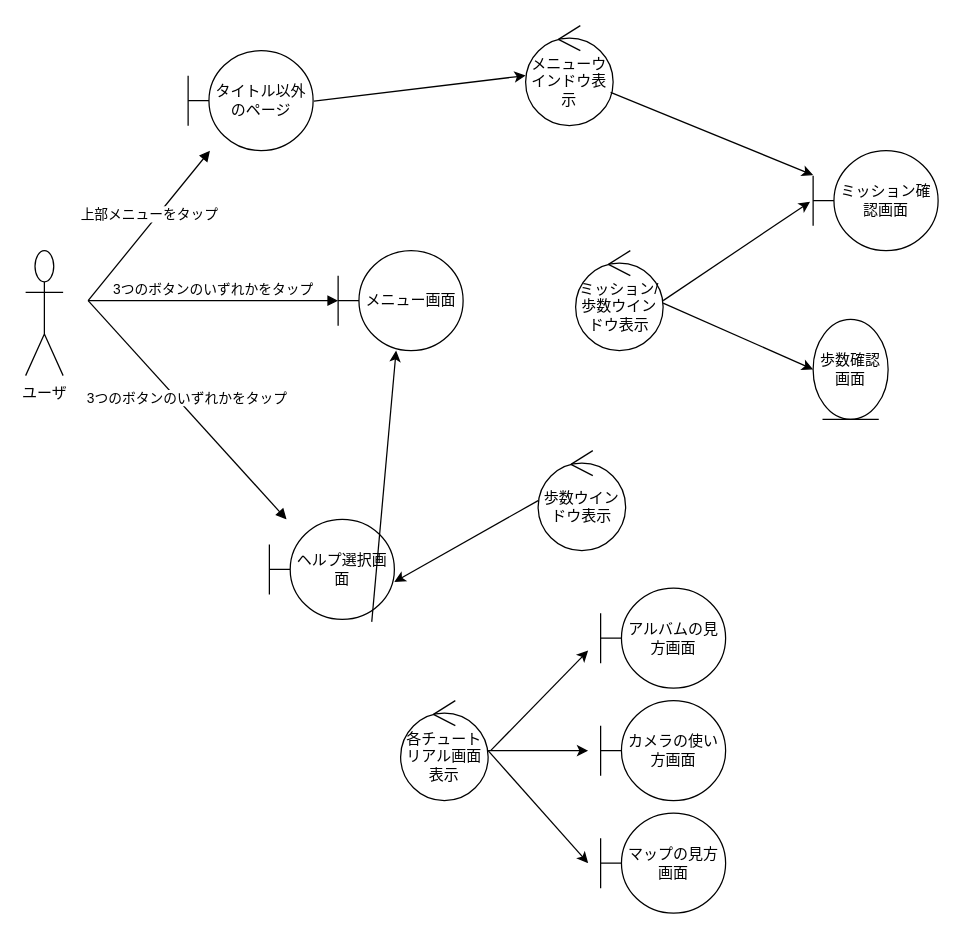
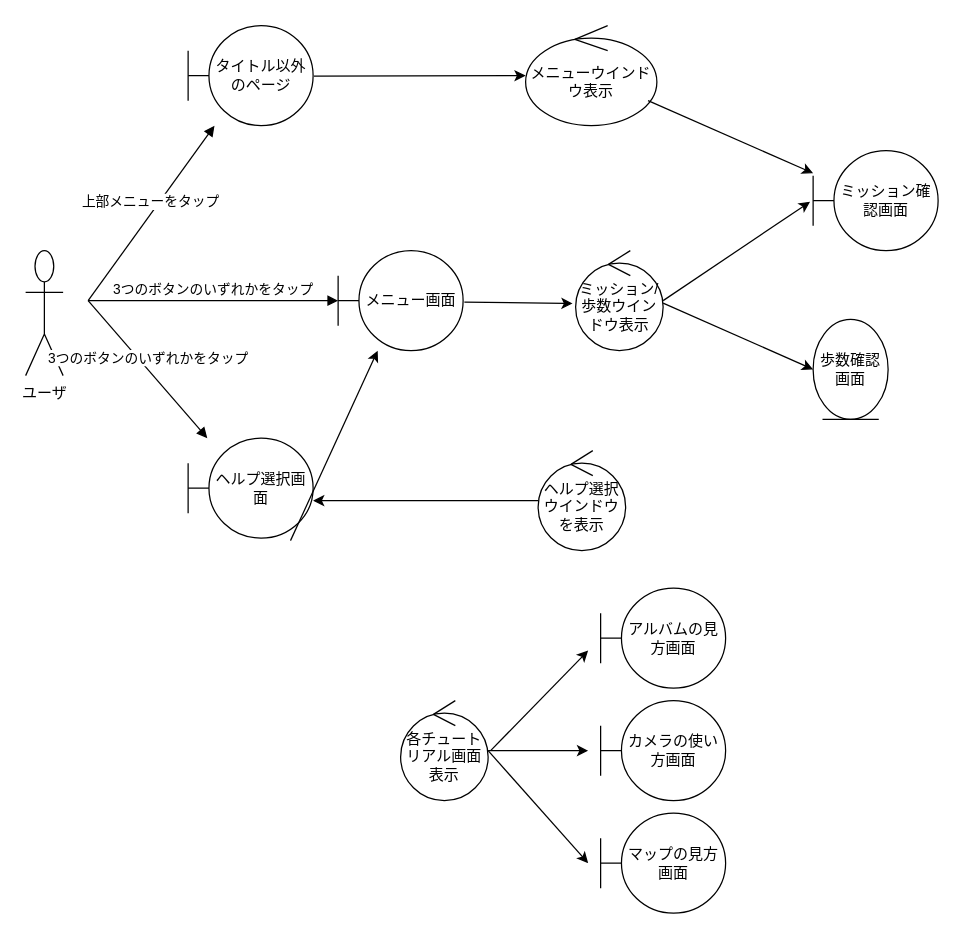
- <mxCell id="6" value="メニューウインドウ表示" style="ellipse;shape=umlControl;whiteSpace=wrap;html=1;" vertex="1" parent="1"><mxGeometry x="420" y="20" width="70" height="80" as="geometry" /></mxCell>
+ <mxCell id="6" value="メニューウインドウ表示" style="ellipse;shape=umlControl;whiteSpace=wrap;html=1;" vertex="1" parent="1"><mxGeometry x="420" y="20" width="105" height="80" as="geometry" /></mxCell>
- <mxCell id="3" value="タイトル以外のページ" style="shape=umlBoundary;whiteSpace=wrap;html=1;" vertex="1" parent="1"><mxGeometry x="150" y="40" width="100" height="80" as="geometry" /></mxCell>
+ <mxCell id="3" value="タイトル以外のページ" style="shape=umlBoundary;whiteSpace=wrap;html=1;" vertex="1" parent="1"><mxGeometry x="150" y="20" width="100" height="80" as="geometry" /></mxCell>
+ <mxCell id="14" value="" style="endArrow=classic;html=1;exitX=1.01;exitY=0.514;exitDx=0;exitDy=0;exitPerimeter=0;entryX=-0.035;entryY=0.529;entryDx=0;entryDy=0;entryPerimeter=0;" edge="1" parent="1" source="5" target="10"><mxGeometry width="50" height="50" relative="1" as="geometry"><mxPoint x="370" y="320" as="sourcePoint" /><mxPoint x="390" y="241" as="targetPoint" /></mxGeometry></mxCell>
- <mxCell id="15" value="歩数ウインドウ表示" style="ellipse;shape=umlControl;whiteSpace=wrap;html=1;" vertex="1" parent="1"><mxGeometry x="430" y="360" width="70" height="80" as="geometry" /></mxCell>
+ <mxCell id="15" value="ヘルプ選択ウインドウを表示" style="ellipse;shape=umlControl;whiteSpace=wrap;html=1;" vertex="1" parent="1"><mxGeometry x="430" y="360" width="70" height="80" as="geometry" /></mxCell>
- <mxCell id="16" value="ヘルプ選択画面" style="shape=umlBoundary;whiteSpace=wrap;html=1;" vertex="1" parent="1"><mxGeometry x="215" y="415" width="100" height="80" as="geometry" /></mxCell>
+ <mxCell id="16" value="ヘルプ選択画面" style="shape=umlBoundary;whiteSpace=wrap;html=1;" vertex="1" parent="1"><mxGeometry x="150" y="350" width="100" height="80" as="geometry" /></mxCell>
